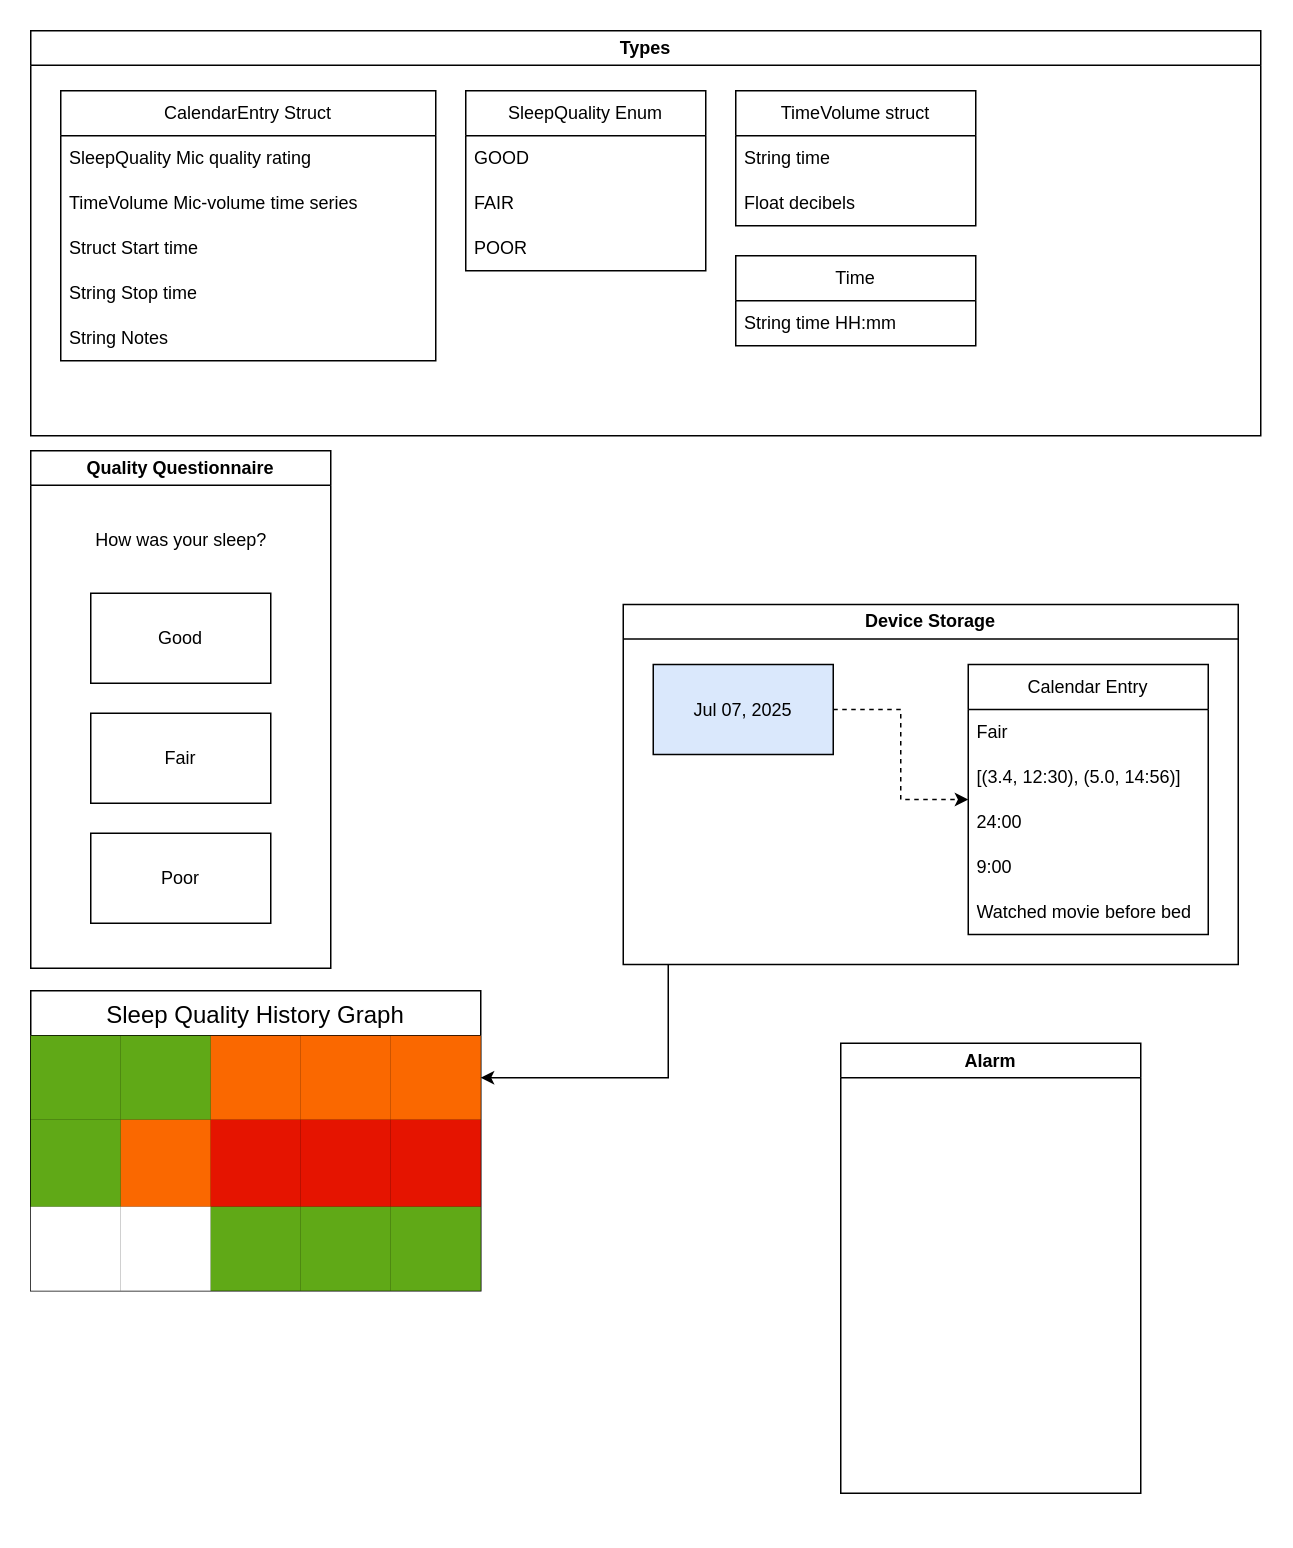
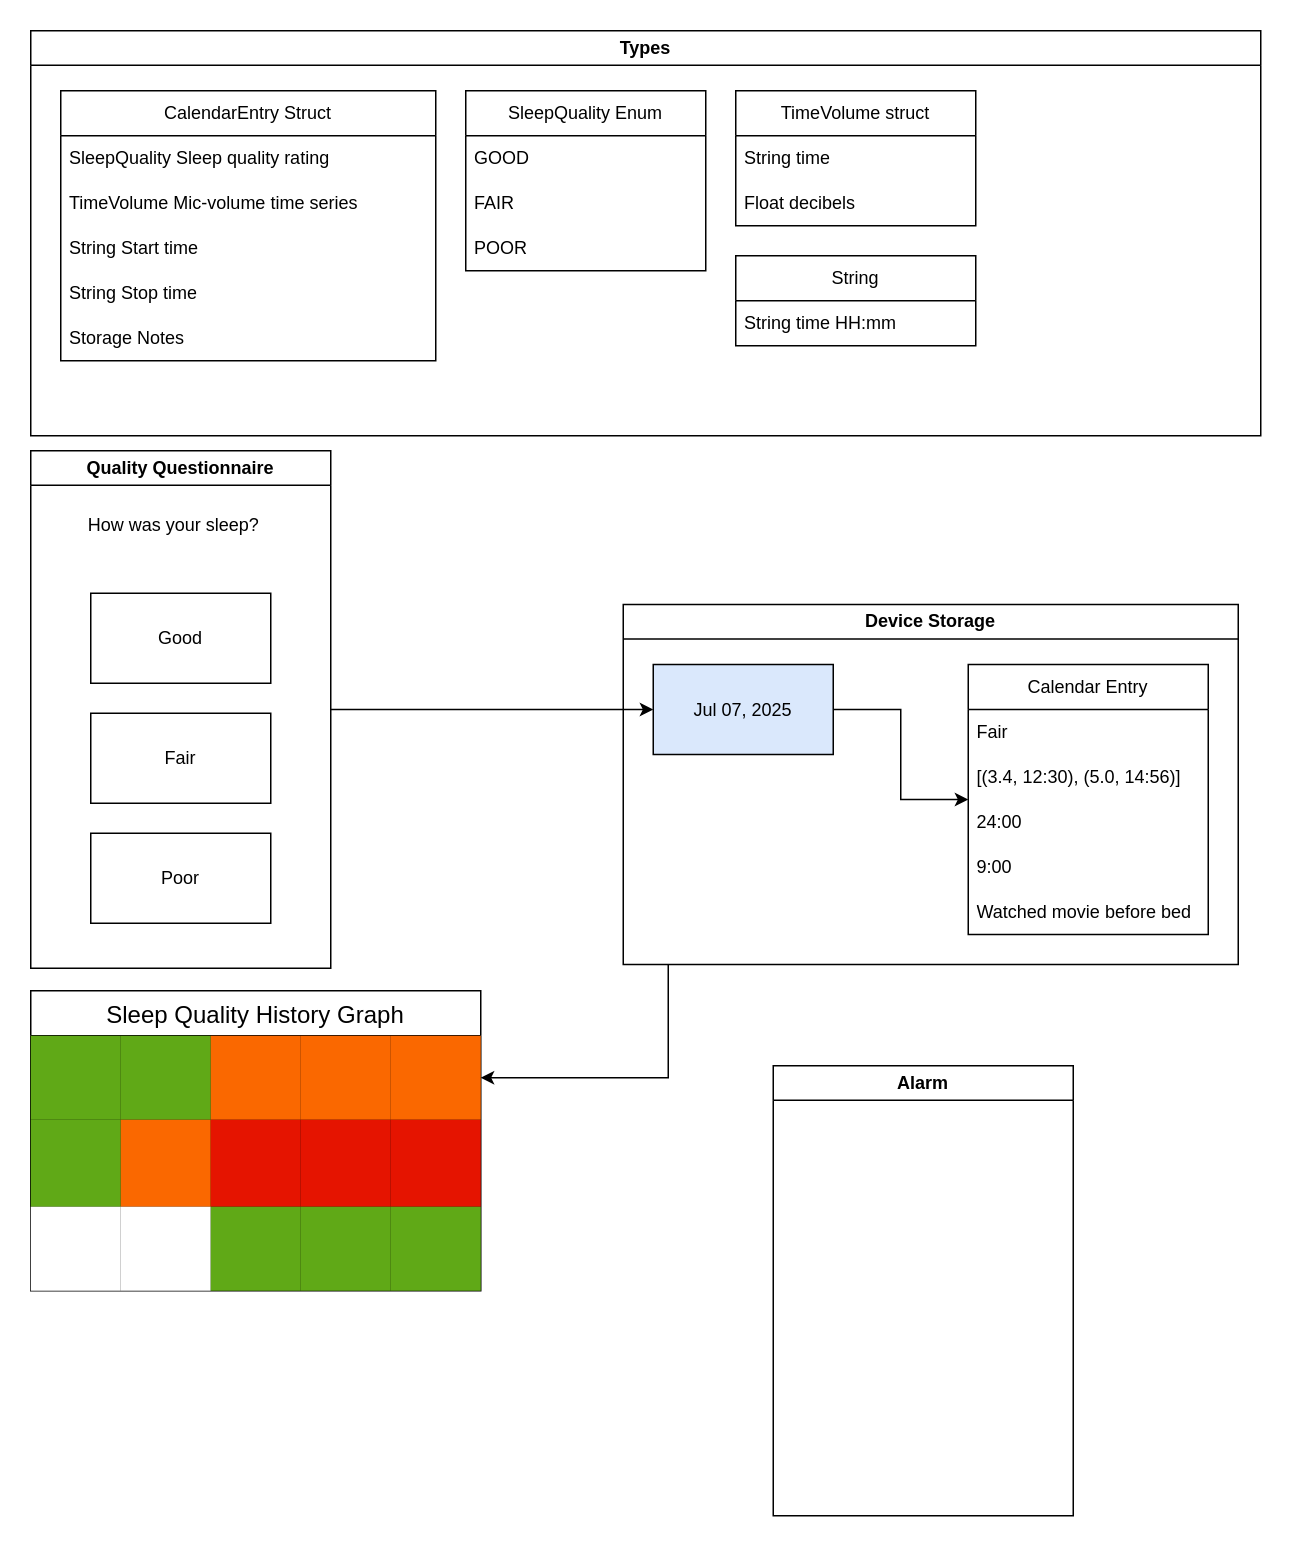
- <mxCell id="20" value="SleepQuality Mic quality rating" style="text;strokeColor=none;fillColor=none;align=left;verticalAlign=middle;spacingLeft=4;spacingRight=4;overflow=hidden;points=[[0,0.5],[1,0.5]];portConstraint=eastwest;rotatable=0;whiteSpace=wrap;html=1;" parent="19" vertex="1"><mxGeometry y="30" width="250" height="30" as="geometry" /></mxCell>
+ <mxCell id="20" value="SleepQuality Sleep quality rating" style="text;strokeColor=none;fillColor=none;align=left;verticalAlign=middle;spacingLeft=4;spacingRight=4;overflow=hidden;points=[[0,0.5],[1,0.5]];portConstraint=eastwest;rotatable=0;whiteSpace=wrap;html=1;" parent="19" vertex="1"><mxGeometry y="30" width="250" height="30" as="geometry" /></mxCell>
- <mxCell id="22" value="Struct Start time" style="text;strokeColor=none;fillColor=none;align=left;verticalAlign=middle;spacingLeft=4;spacingRight=4;overflow=hidden;points=[[0,0.5],[1,0.5]];portConstraint=eastwest;rotatable=0;whiteSpace=wrap;html=1;" parent="19" vertex="1"><mxGeometry y="90" width="250" height="30" as="geometry" /></mxCell>
+ <mxCell id="22" value="String Start time" style="text;strokeColor=none;fillColor=none;align=left;verticalAlign=middle;spacingLeft=4;spacingRight=4;overflow=hidden;points=[[0,0.5],[1,0.5]];portConstraint=eastwest;rotatable=0;whiteSpace=wrap;html=1;" parent="19" vertex="1"><mxGeometry y="90" width="250" height="30" as="geometry" /></mxCell>
- <mxCell id="32" value="Time" style="swimlane;fontStyle=0;childLayout=stackLayout;horizontal=1;startSize=30;horizontalStack=0;resizeParent=1;resizeParentMax=0;resizeLast=0;collapsible=1;marginBottom=0;whiteSpace=wrap;html=1;" parent="18" vertex="1"><mxGeometry x="470" y="150" width="160" height="60" as="geometry" /></mxCell>
+ <mxCell id="32" value="String" style="swimlane;fontStyle=0;childLayout=stackLayout;horizontal=1;startSize=30;horizontalStack=0;resizeParent=1;resizeParentMax=0;resizeLast=0;collapsible=1;marginBottom=0;whiteSpace=wrap;html=1;" parent="18" vertex="1"><mxGeometry x="470" y="150" width="160" height="60" as="geometry" /></mxCell>
- <mxCell id="24" value="String Notes" style="text;strokeColor=none;fillColor=none;align=left;verticalAlign=middle;spacingLeft=4;spacingRight=4;overflow=hidden;points=[[0,0.5],[1,0.5]];portConstraint=eastwest;rotatable=0;whiteSpace=wrap;html=1;" parent="19" vertex="1"><mxGeometry y="150" width="250" height="30" as="geometry" /></mxCell>
+ <mxCell id="24" value="Storage Notes" style="text;strokeColor=none;fillColor=none;align=left;verticalAlign=middle;spacingLeft=4;spacingRight=4;overflow=hidden;points=[[0,0.5],[1,0.5]];portConstraint=eastwest;rotatable=0;whiteSpace=wrap;html=1;" parent="19" vertex="1"><mxGeometry y="150" width="250" height="30" as="geometry" /></mxCell>
- <mxCell id="17" value="How was your sleep?" style="text;html=1;align=center;verticalAlign=middle;resizable=0;points=[];autosize=1;strokeColor=none;fillColor=none;" parent="13" vertex="1"><mxGeometry x="30" y="45" width="140" height="30" as="geometry" /></mxCell>
+ <mxCell id="17" value="How was your sleep?" style="text;html=1;align=center;verticalAlign=middle;resizable=0;points=[];autosize=1;strokeColor=none;fillColor=none;" parent="13" vertex="1"><mxGeometry x="25" y="35" width="140" height="30" as="geometry" /></mxCell>
+ <mxCell id="12" style="edgeStyle=orthogonalEdgeStyle;rounded=0;orthogonalLoop=1;jettySize=auto;html=1;" parent="1" source="13" target="4" edge="1"><mxGeometry relative="1" as="geometry" /></mxCell>
- <mxCell id="11" style="edgeStyle=orthogonalEdgeStyle;rounded=0;orthogonalLoop=1;jettySize=auto;html=1;dashed=1;" parent="3" source="4" target="5" edge="1"><mxGeometry relative="1" as="geometry" /></mxCell>
+ <mxCell id="11" style="edgeStyle=orthogonalEdgeStyle;rounded=0;orthogonalLoop=1;jettySize=auto;html=1;" parent="3" source="4" target="5" edge="1"><mxGeometry relative="1" as="geometry" /></mxCell>
- <mxCell id="53" value="Alarm" style="swimlane;whiteSpace=wrap;html=1;startSize=23;" parent="1" vertex="1"><mxGeometry x="560" y="695" width="200" height="300" as="geometry" /></mxCell>
+ <mxCell id="53" value="Alarm" style="swimlane;whiteSpace=wrap;html=1;startSize=23;" parent="1" vertex="1"><mxGeometry x="515" y="710" width="200" height="300" as="geometry" /></mxCell>
